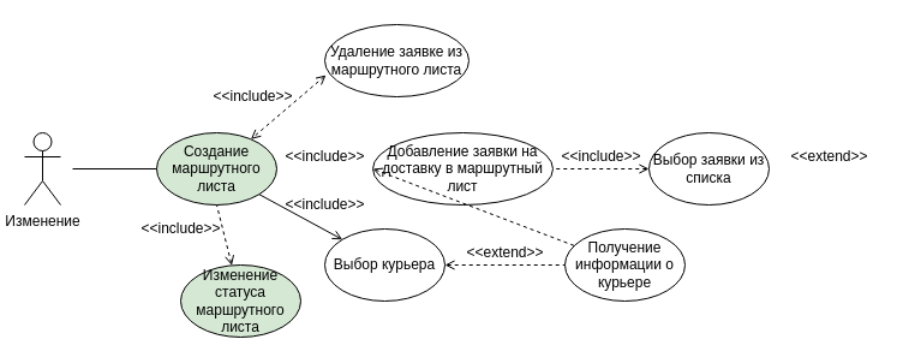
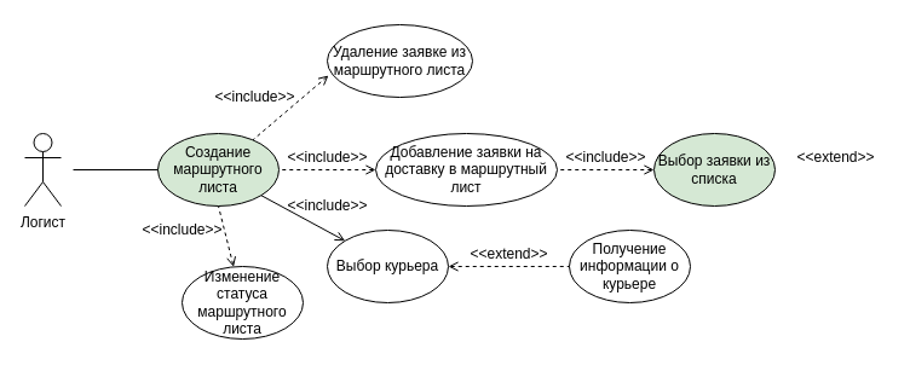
- <mxCell id="10" value="" style="endArrow=open;dashed=1;html=1;exitX=0.008;exitY=0.7;exitDx=0;exitDy=0;verticalAlign=top;startArrow=open;startFill=0;exitPerimeter=0;" edge="1" parent="1" source="5" target="3"><mxGeometry width="50" height="50" relative="1" as="geometry"><mxPoint x="370" y="79.17" as="sourcePoint" /><mxPoint x="470" y="79.17" as="targetPoint" /></mxGeometry></mxCell>
+ <mxCell id="10" value="" style="endArrow=none;dashed=1;html=1;exitX=0.008;exitY=0.7;exitDx=0;exitDy=0;verticalAlign=top;startArrow=open;startFill=0;exitPerimeter=0;" edge="1" parent="1" source="5" target="3"><mxGeometry width="50" height="50" relative="1" as="geometry"><mxPoint x="370" y="79.17" as="sourcePoint" /><mxPoint x="470" y="79.17" as="targetPoint" /></mxGeometry></mxCell>
- <mxCell id="21" value="Выбор заявки из списка" style="ellipse;whiteSpace=wrap;html=1;" vertex="1" parent="1"><mxGeometry x="540" y="110" width="100" height="60" as="geometry" /></mxCell>
+ <mxCell id="21" value="Выбор заявки из списка" style="ellipse;whiteSpace=wrap;html=1;fillColor=#d5e8d4;" vertex="1" parent="1"><mxGeometry x="540" y="110" width="100" height="60" as="geometry" /></mxCell>
- <mxCell id="12" value="" style="endArrow=none;dashed=1;html=1;exitX=0;exitY=0.5;exitDx=0;exitDy=0;verticalAlign=top;startArrow=open;startFill=0;" edge="1" parent="1" source="6" target="18"><mxGeometry width="50" height="50" relative="1" as="geometry"><mxPoint x="370.8" y="310" as="sourcePoint" /><mxPoint x="308.584" y="363.386" as="targetPoint" /></mxGeometry></mxCell>
+ <mxCell id="12" value="" style="endArrow=none;dashed=1;html=1;exitX=0;exitY=0.5;exitDx=0;exitDy=0;verticalAlign=top;startArrow=open;startFill=0;entryX=1;entryY=0.5;entryDx=0;entryDy=0;" edge="1" parent="1" source="6" target="3"><mxGeometry width="50" height="50" relative="1" as="geometry"><mxPoint x="370.8" y="310" as="sourcePoint" /><mxPoint x="308.584" y="363.386" as="targetPoint" /></mxGeometry></mxCell>
- <mxCell id="2" value="Изменение" style="shape=umlActor;verticalLabelPosition=bottom;verticalAlign=top;html=1;outlineConnect=0;horizontal=1;" vertex="1" parent="1"><mxGeometry x="20" y="110" width="30" height="60" as="geometry" /></mxCell>
+ <mxCell id="2" value="Логист" style="shape=umlActor;verticalLabelPosition=bottom;verticalAlign=top;html=1;outlineConnect=0;horizontal=1;" vertex="1" parent="1"><mxGeometry x="20" y="110" width="30" height="60" as="geometry" /></mxCell>
- <mxCell id="8" value="Изменение статуса маршрутного листа" style="ellipse;whiteSpace=wrap;html=1;fillColor=#d5e8d4;" vertex="1" parent="1"><mxGeometry x="150" y="220" width="100" height="60" as="geometry" /></mxCell>
+ <mxCell id="8" value="Изменение статуса маршрутного листа" style="ellipse;whiteSpace=wrap;html=1;" vertex="1" parent="1"><mxGeometry x="150" y="220" width="100" height="60" as="geometry" /></mxCell>
